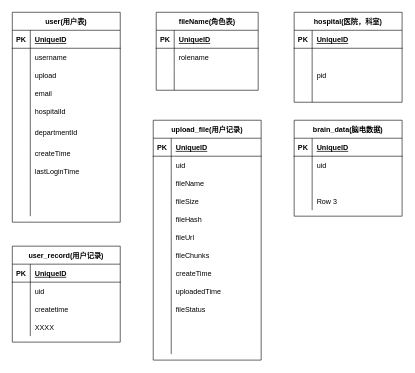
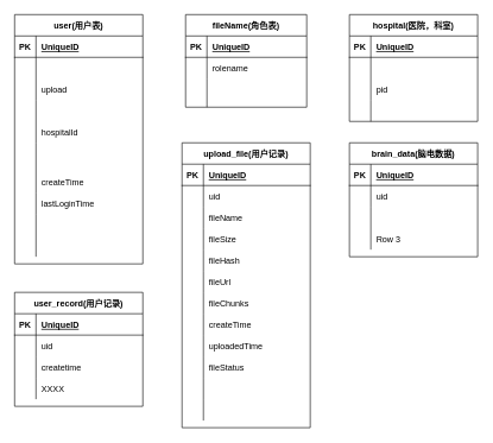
- <mxCell id="8" value="username" style="shape=partialRectangle;connectable=0;fillColor=none;top=0;left=0;bottom=0;right=0;align=left;spacingLeft=6;overflow=hidden;" vertex="1" parent="6"><mxGeometry x="30" width="150" height="30" as="geometry"><mxRectangle width="150" height="30" as="alternateBounds" /></mxGeometry></mxCell>
- <mxCell id="14" value="email" style="shape=partialRectangle;connectable=0;fillColor=none;top=0;left=0;bottom=0;right=0;align=left;spacingLeft=6;overflow=hidden;" vertex="1" parent="12"><mxGeometry x="30" width="150" height="30" as="geometry"><mxRectangle width="150" height="30" as="alternateBounds" /></mxGeometry></mxCell>
- <mxCell id="20" value="departmentId" style="shape=partialRectangle;connectable=0;fillColor=none;top=0;left=0;bottom=0;right=0;align=left;spacingLeft=6;overflow=hidden;" vertex="1" parent="18"><mxGeometry x="30" width="150" height="40" as="geometry"><mxRectangle width="150" height="40" as="alternateBounds" /></mxGeometry></mxCell>
